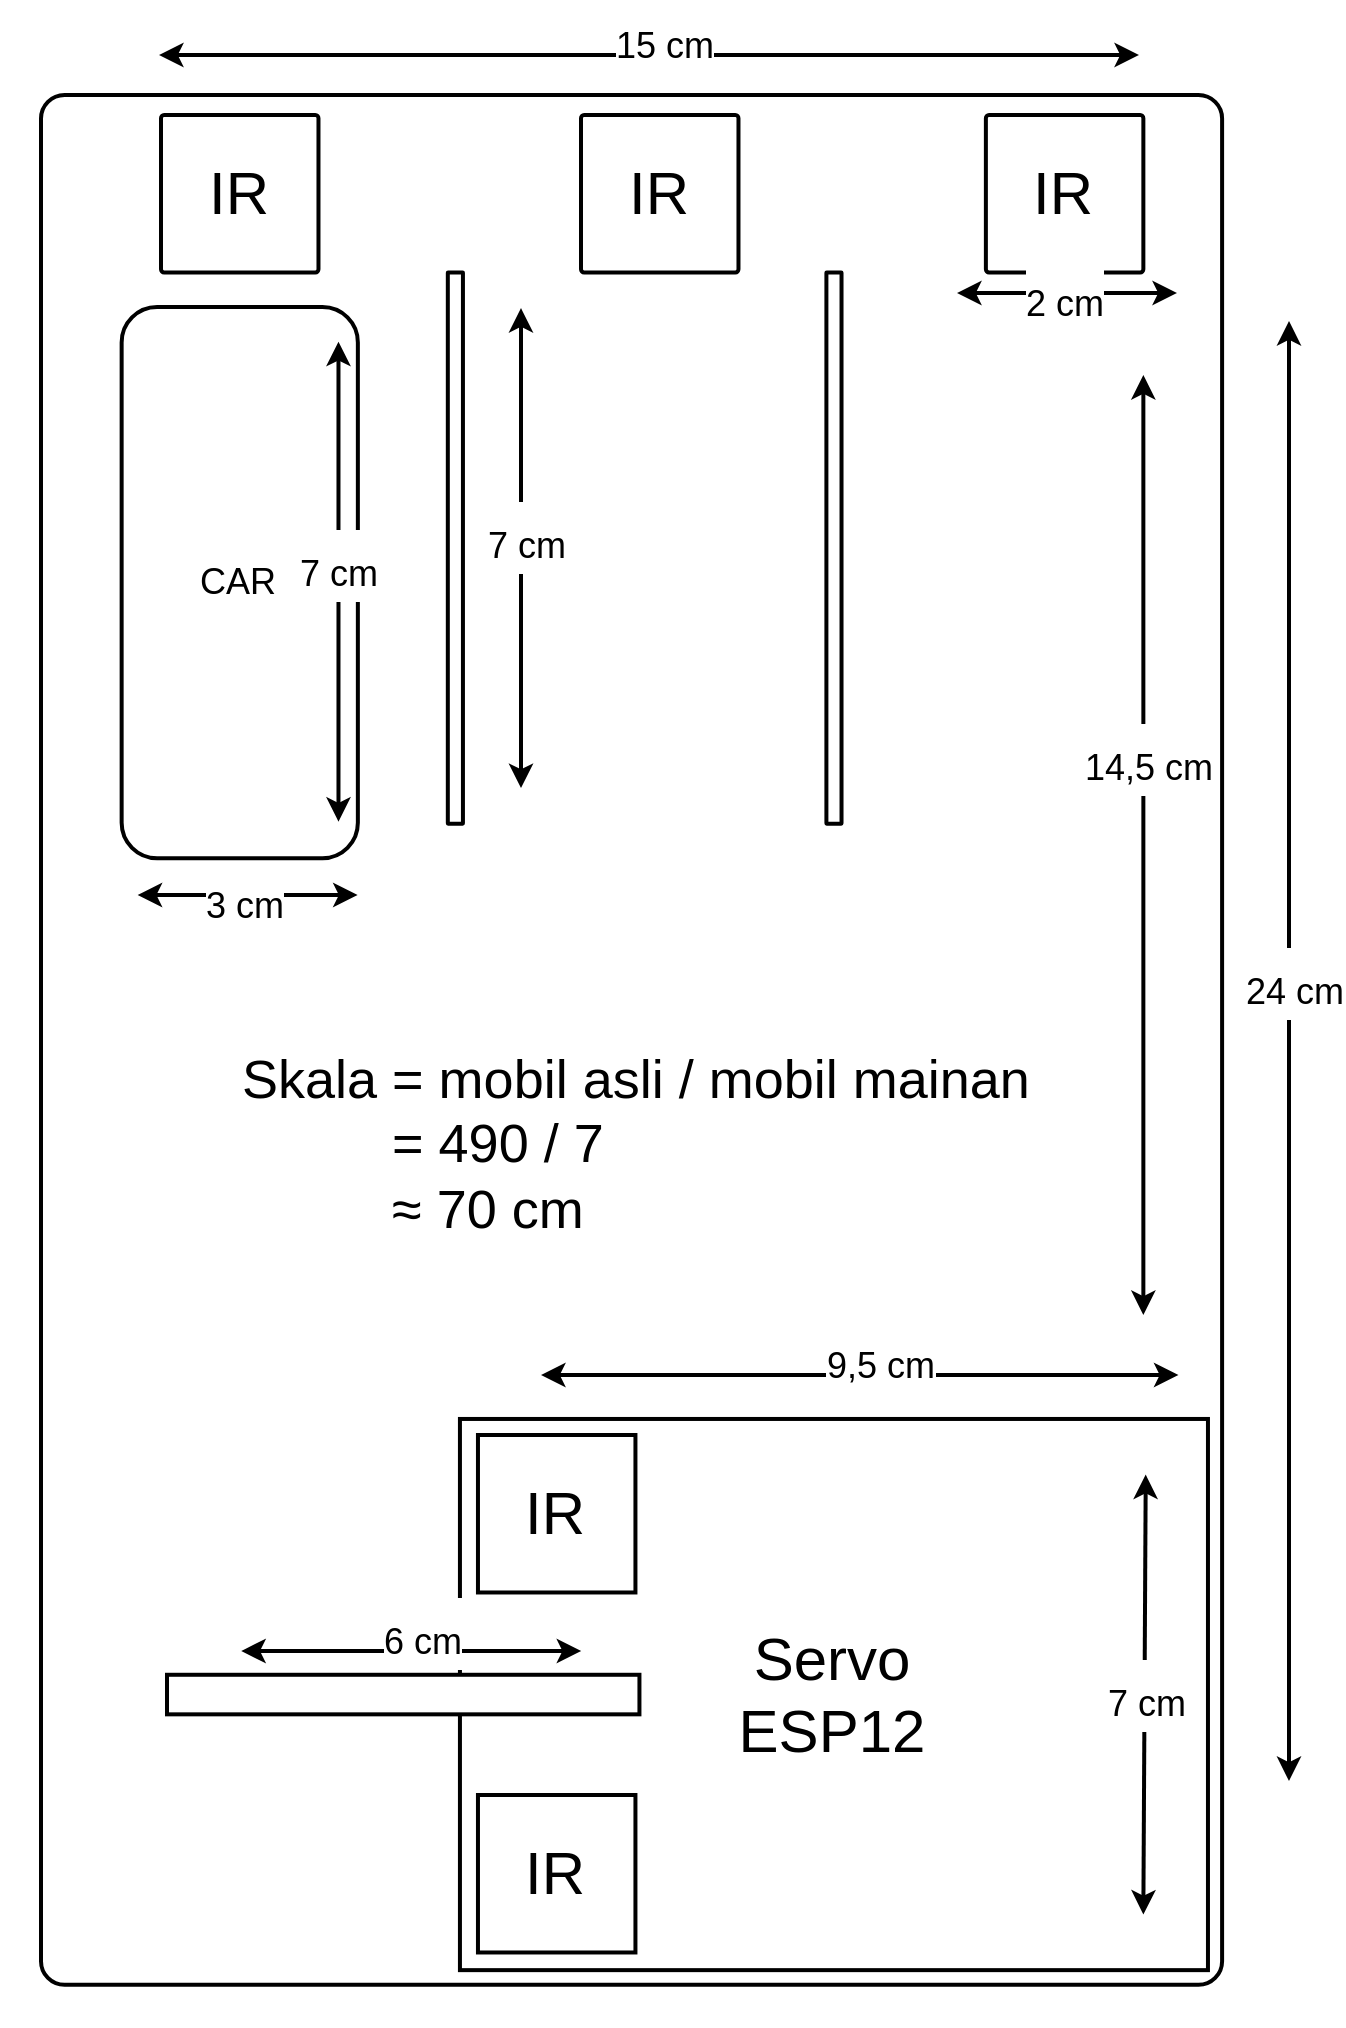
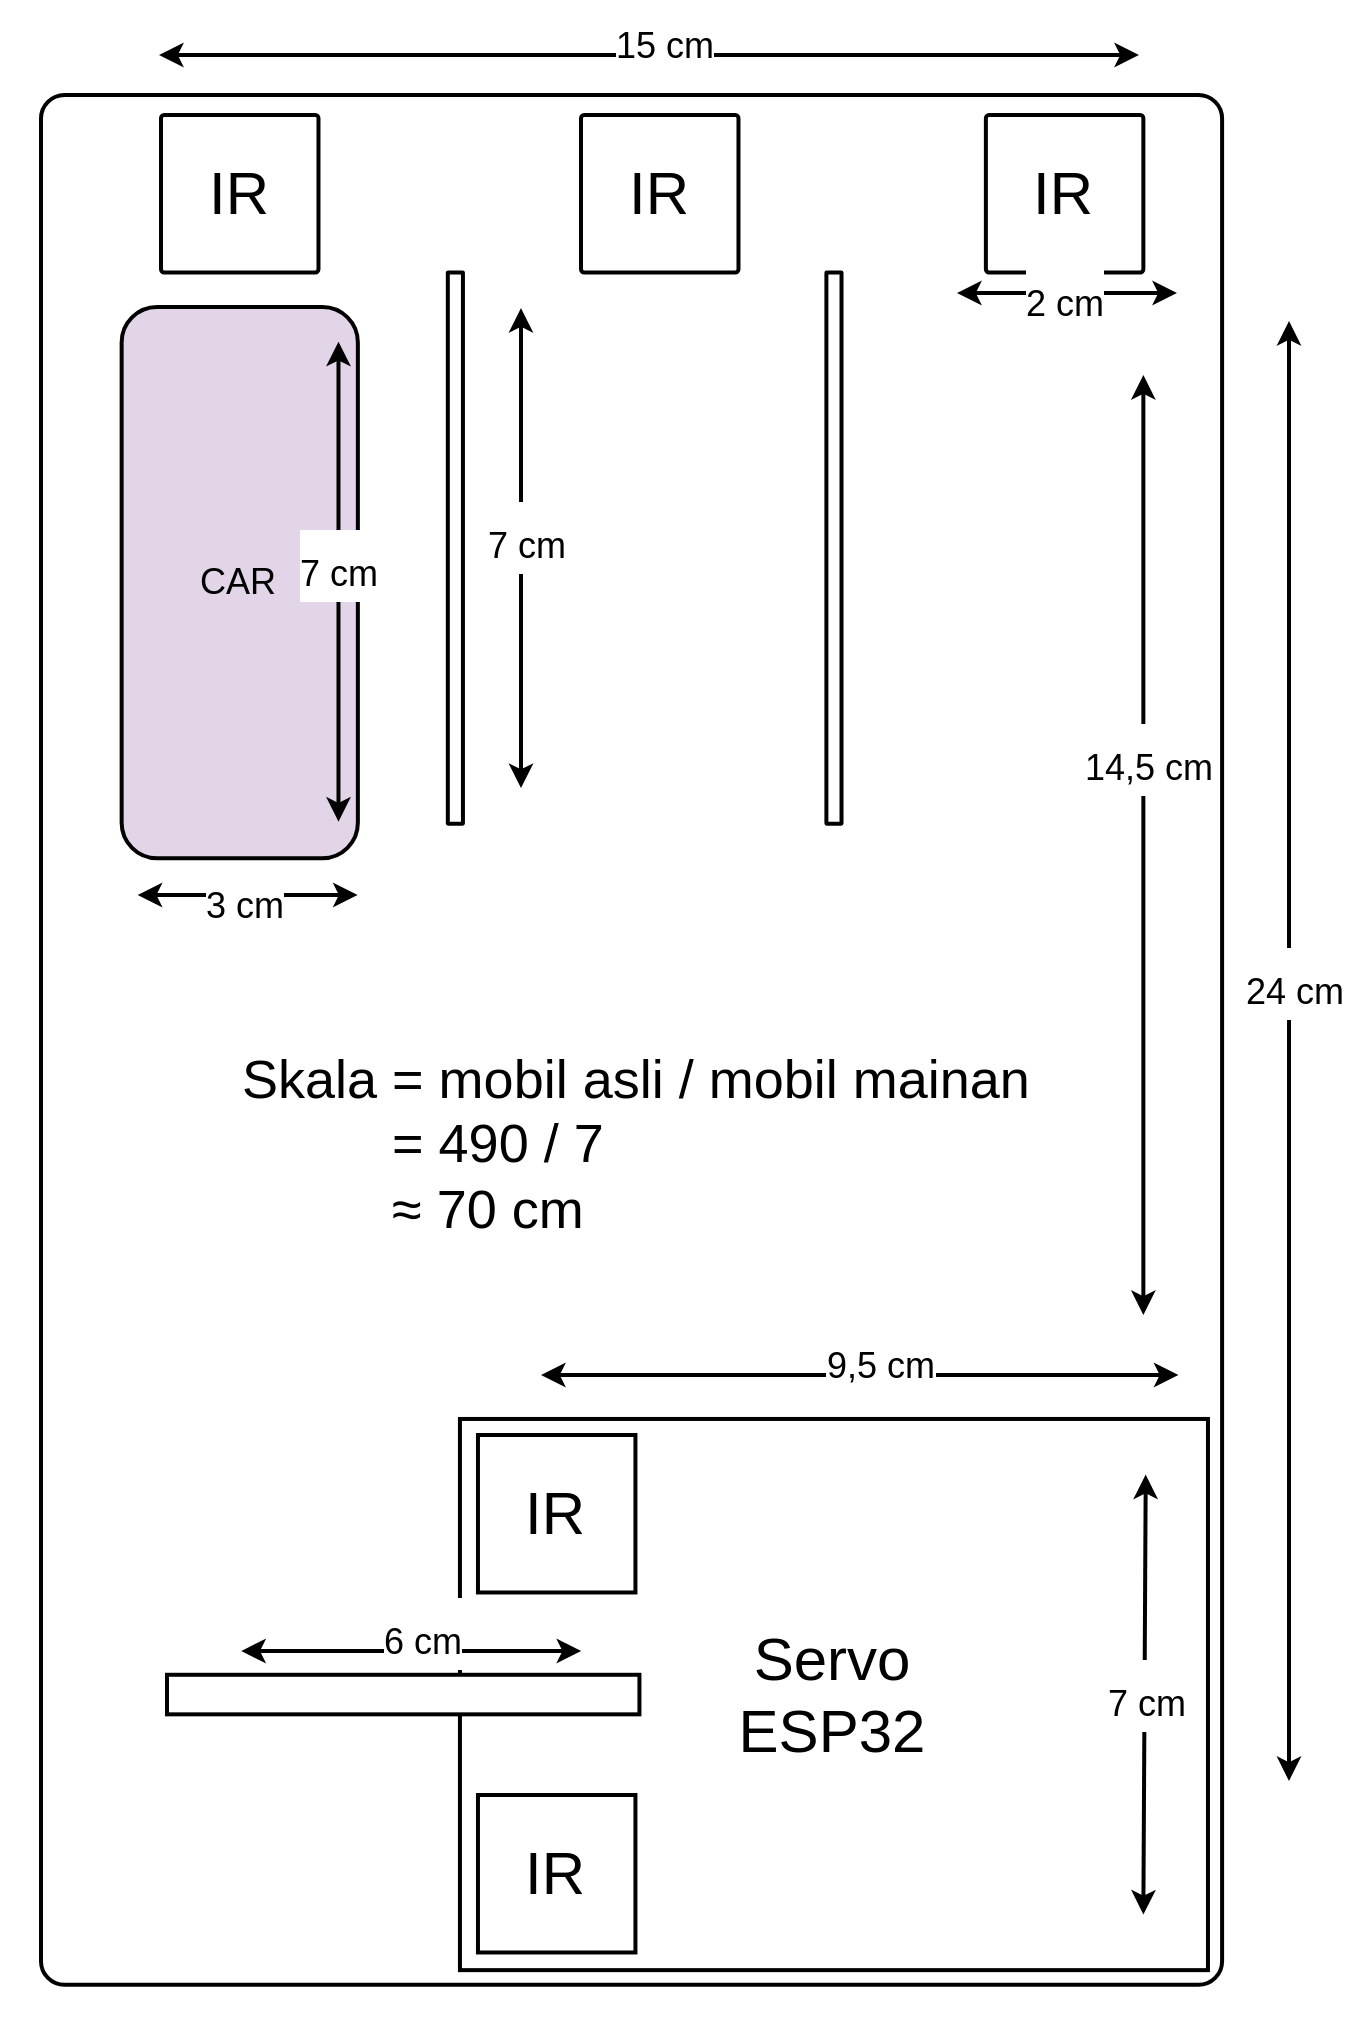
- <mxCell id="27" value="CAR" style="rounded=1;whiteSpace=wrap;html=1;fontSize=18;strokeWidth=2;" parent="1" vertex="1"><mxGeometry x="60.32" y="146" width="118.11" height="275.59" as="geometry" /></mxCell>
+ <mxCell id="27" value="CAR" style="rounded=1;whiteSpace=wrap;html=1;fontSize=18;strokeWidth=2;fillColor=#e1d5e7;" parent="1" vertex="1"><mxGeometry x="60.32" y="146" width="118.11" height="275.59" as="geometry" /></mxCell>
- <mxCell id="4" value="Servo&lt;br&gt;ESP12" style="rounded=0;whiteSpace=wrap;html=1;strokeWidth=2;fontSize=30;" parent="1" vertex="1"><mxGeometry x="229.47" y="701.98" width="374.015" height="275.59" as="geometry" /></mxCell>
+ <mxCell id="4" value="Servo&lt;br&gt;ESP32" style="rounded=0;whiteSpace=wrap;html=1;strokeWidth=2;fontSize=30;" parent="1" vertex="1"><mxGeometry x="229.47" y="701.98" width="374.015" height="275.59" as="geometry" /></mxCell>
